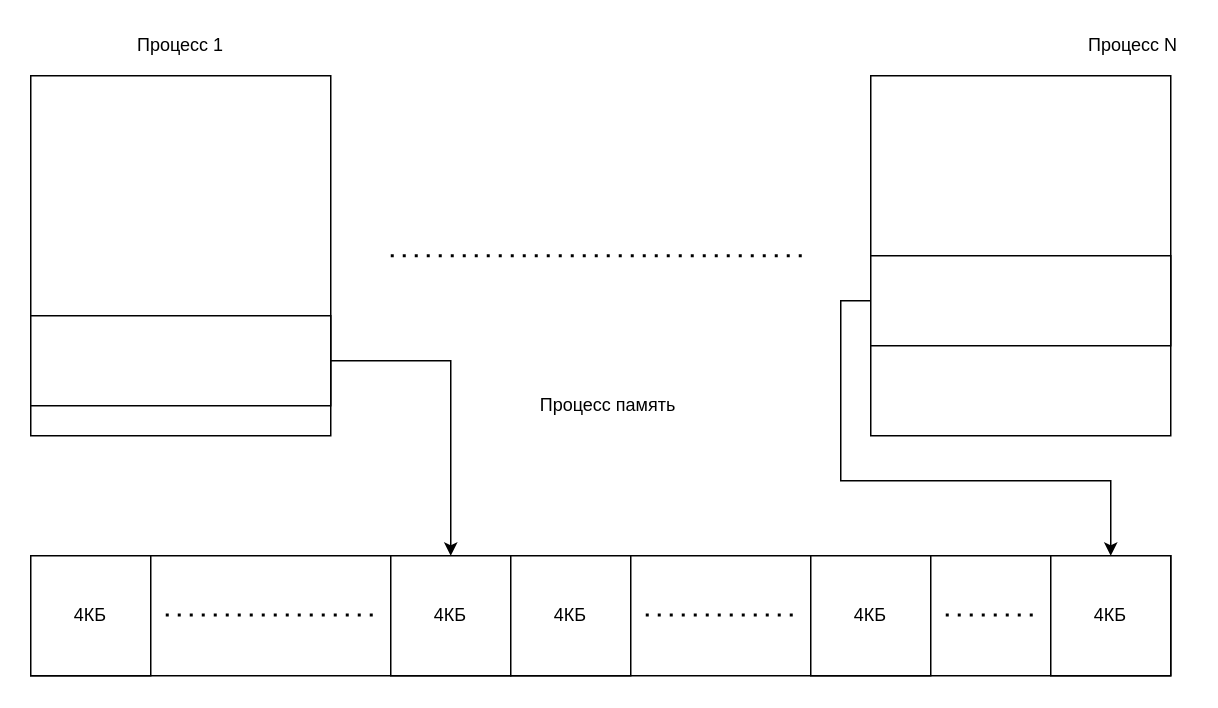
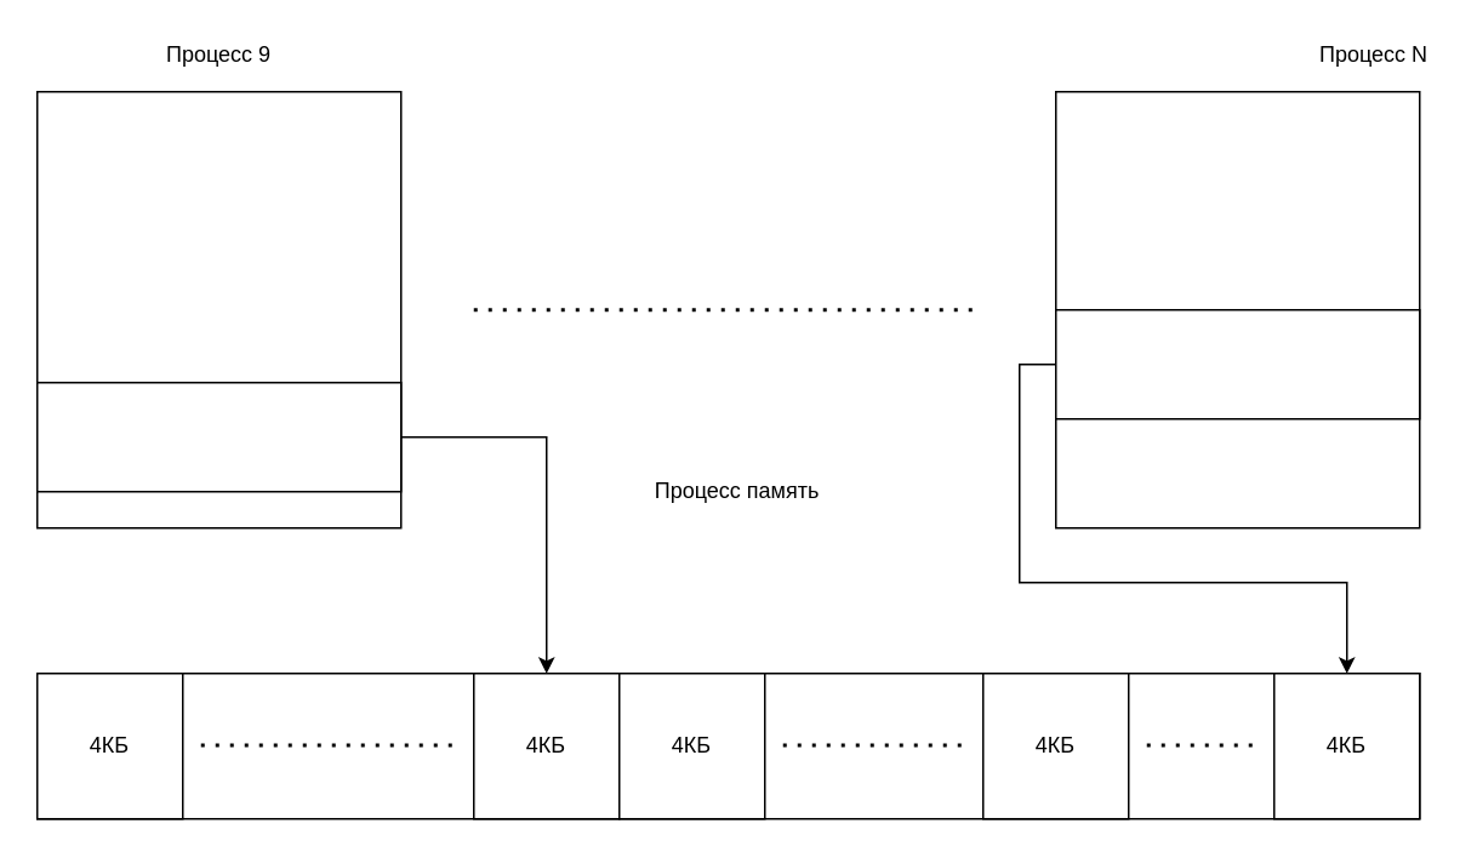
- <mxCell id="16" value="Процесс 1" style="text;html=1;strokeColor=none;fillColor=none;align=center;verticalAlign=middle;whiteSpace=wrap;rounded=0;" vertex="1" parent="1"><mxGeometry x="85" y="20" width="70" height="20" as="geometry" /></mxCell>
+ <mxCell id="16" value="Процесс 9" style="text;html=1;strokeColor=none;fillColor=none;align=center;verticalAlign=middle;whiteSpace=wrap;rounded=0;" vertex="1" parent="1"><mxGeometry x="85" y="20" width="70" height="20" as="geometry" /></mxCell>
